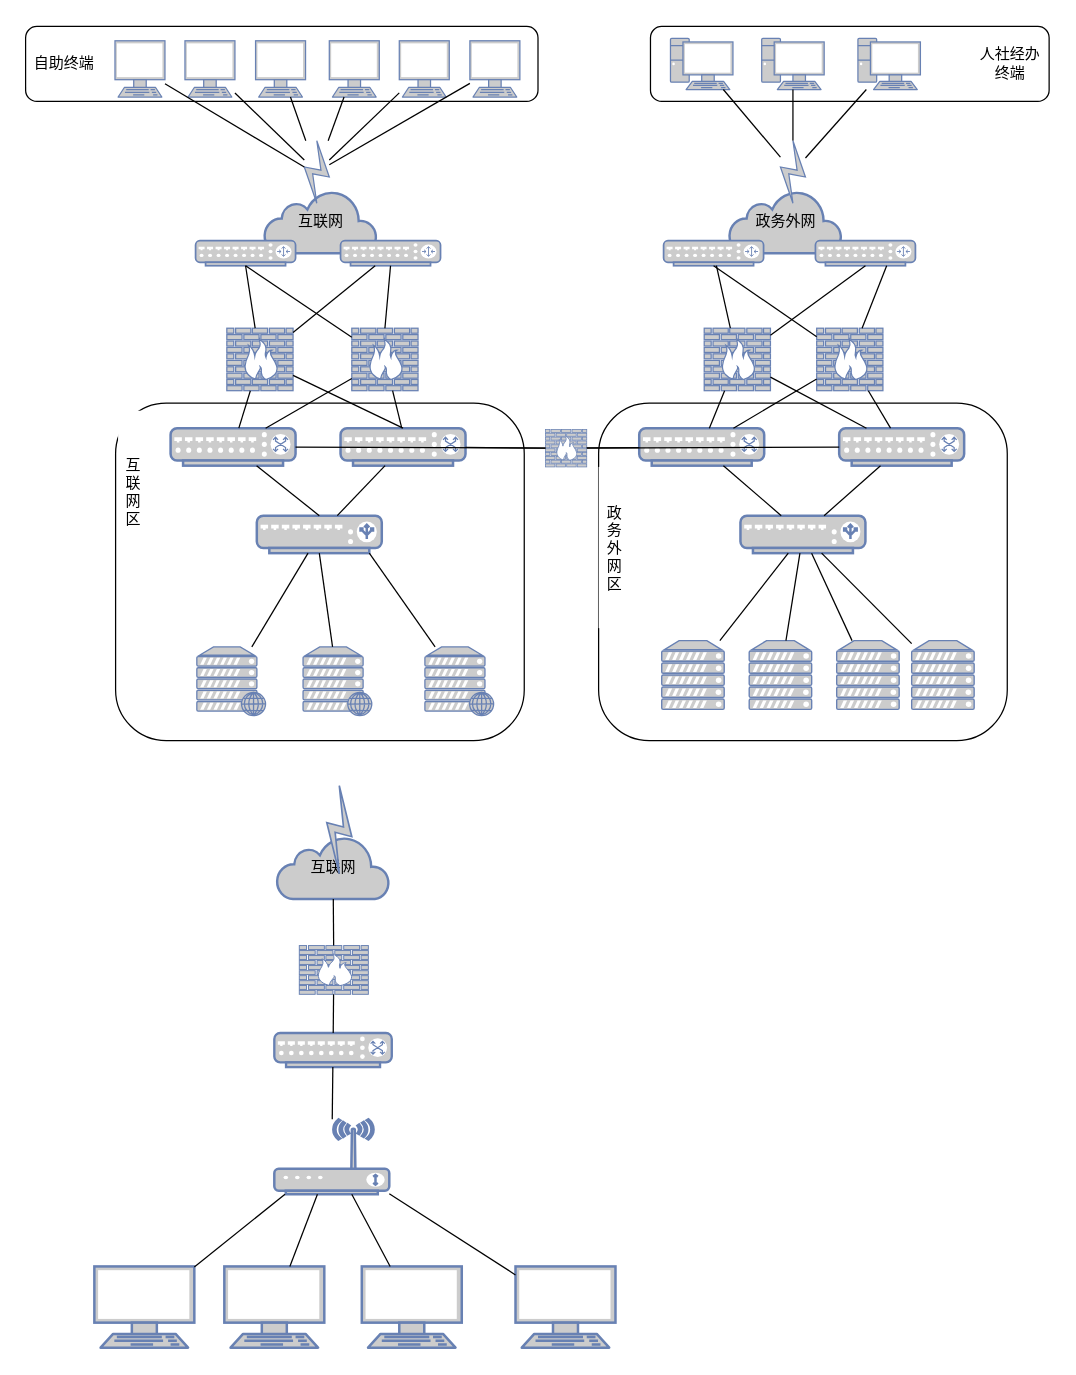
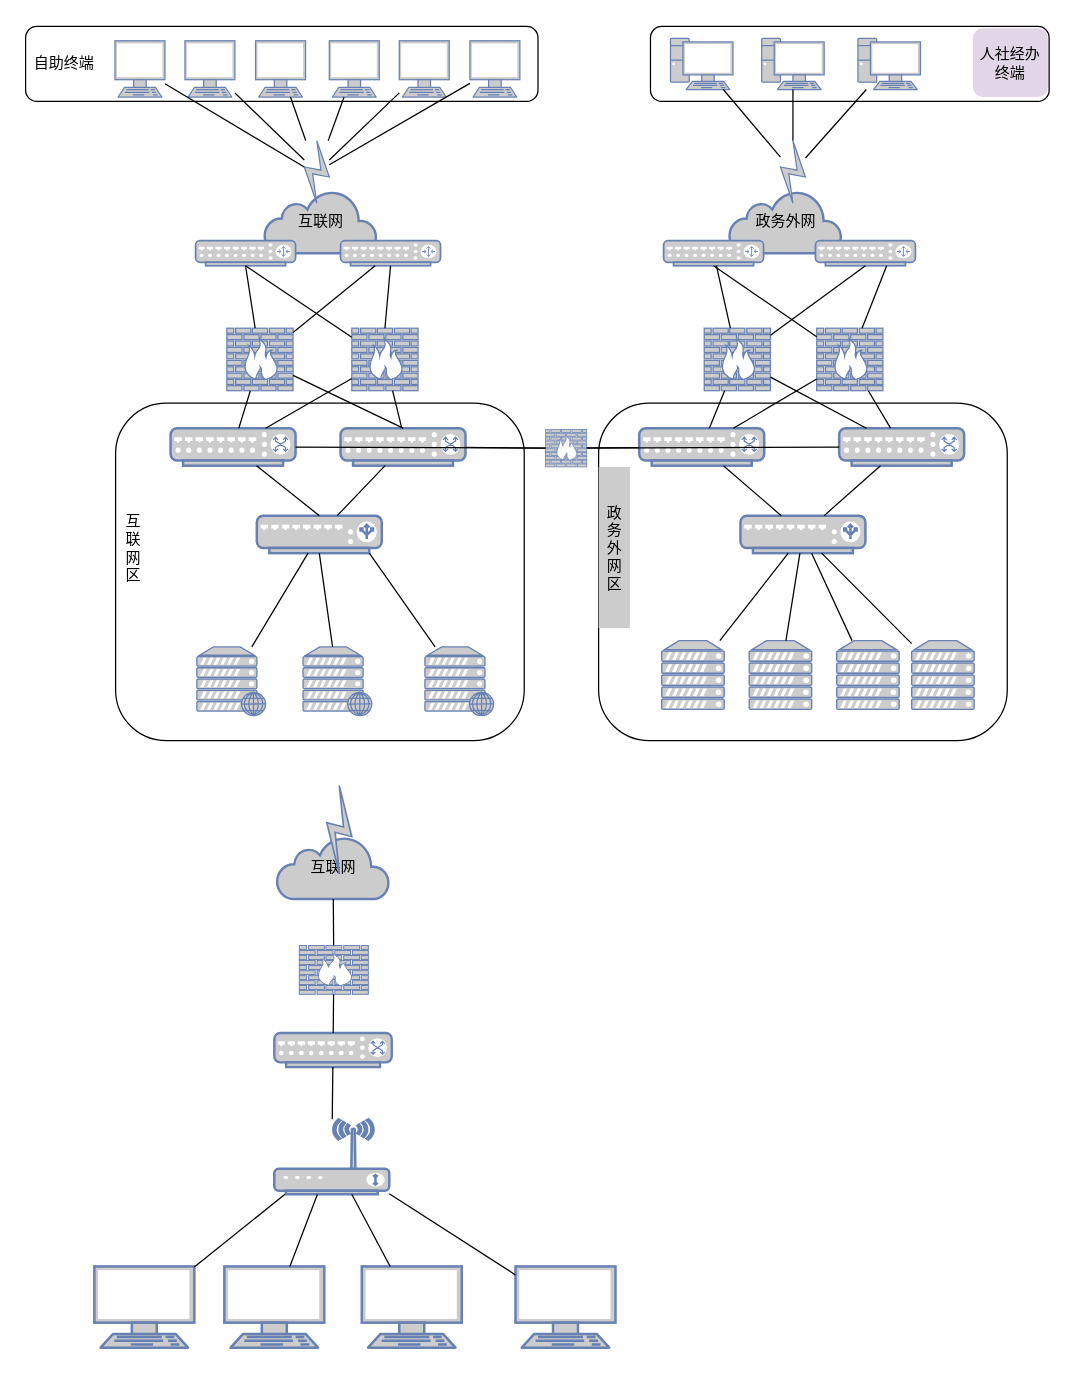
- <mxCell id="100" value="人社经办终端" style="rounded=1;whiteSpace=wrap;html=1;strokeColor=none;" vertex="1" parent="1"><mxGeometry x="778" y="22" width="60" height="55" as="geometry" /></mxCell>
+ <mxCell id="100" value="人社经办终端" style="rounded=1;whiteSpace=wrap;html=1;strokeColor=none;fillColor=#e1d5e7;" vertex="1" parent="1"><mxGeometry x="778" y="22" width="60" height="55" as="geometry" /></mxCell>
- <mxCell id="36" value="互联网区" style="rounded=0;whiteSpace=wrap;html=1;strokeColor=none;" vertex="1" parent="1"><mxGeometry x="94" y="328" width="25" height="129" as="geometry" /></mxCell>
+ <mxCell id="36" value="互联网区" style="rounded=0;whiteSpace=wrap;html=1;strokeColor=none;" vertex="1" parent="1"><mxGeometry x="94" y="373" width="25" height="129" as="geometry" /></mxCell>
- <mxCell id="37" value="政务外网区" style="rounded=0;whiteSpace=wrap;html=1;strokeColor=none;" vertex="1" parent="1"><mxGeometry x="478.5" y="373" width="25" height="129" as="geometry" /></mxCell>
+ <mxCell id="37" value="政务外网区" style="rounded=0;whiteSpace=wrap;html=1;strokeColor=none;fillColor=#cccccc;" vertex="1" parent="1"><mxGeometry x="478.5" y="373" width="25" height="129" as="geometry" /></mxCell>
